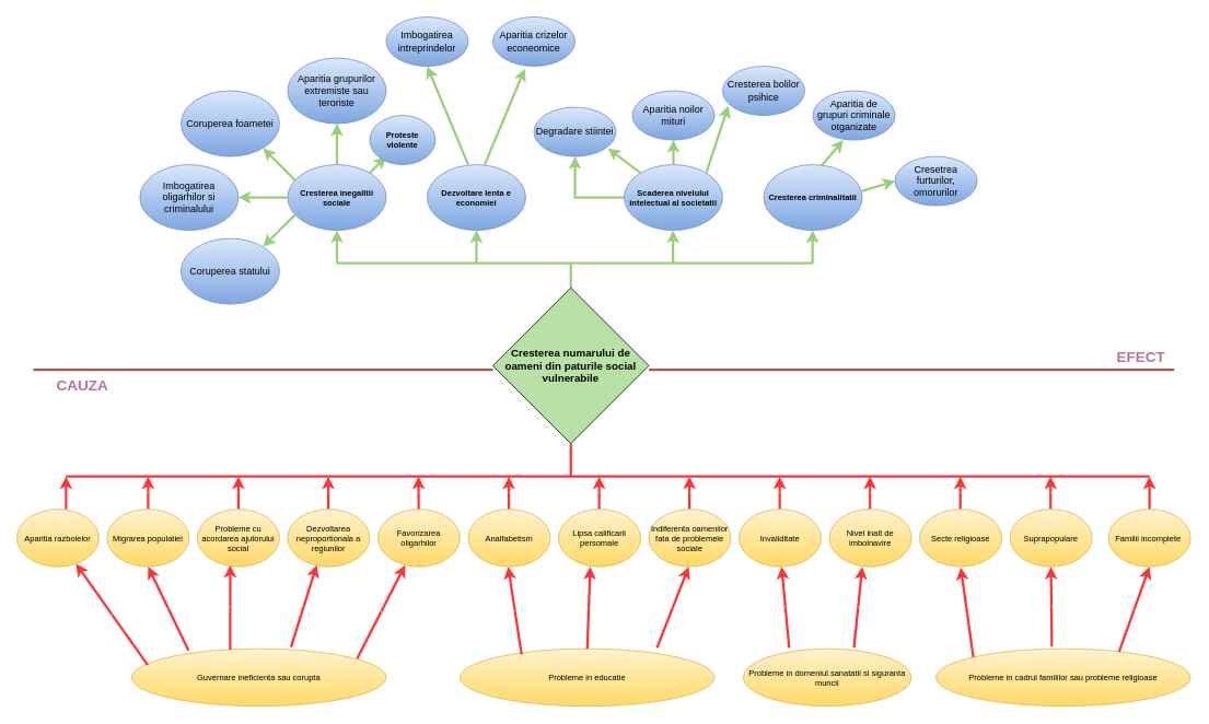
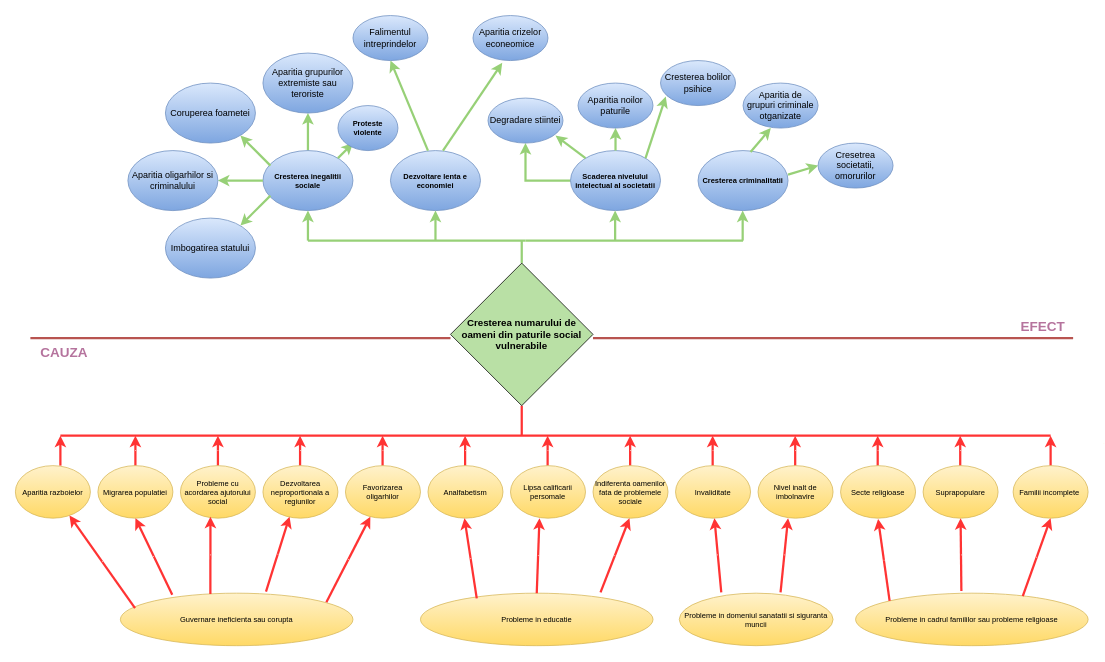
- <mxCell id="33" value="Imbogatirea intreprindelor" style="ellipse;whiteSpace=wrap;html=1;strokeColor=#6c8ebf;fillColor=#dae8fc;gradientColor=#7ea6e0;" vertex="1" parent="1"><mxGeometry x="470" y="20" width="100" height="60" as="geometry" /></mxCell>
+ <mxCell id="33" value="Falimentul intreprindelor" style="ellipse;whiteSpace=wrap;html=1;strokeColor=#6c8ebf;fillColor=#dae8fc;gradientColor=#7ea6e0;" vertex="1" parent="1"><mxGeometry x="470" y="20" width="100" height="60" as="geometry" /></mxCell>
- <mxCell id="31" value="Aparitia crizelor econeomice" style="ellipse;whiteSpace=wrap;html=1;strokeColor=#6c8ebf;fillColor=#dae8fc;gradientColor=#7ea6e0;" vertex="1" parent="1"><mxGeometry x="600" y="20" width="100" height="60" as="geometry" /></mxCell>
+ <mxCell id="31" value="Aparitia crizelor econeomice" style="ellipse;whiteSpace=wrap;html=1;strokeColor=#6c8ebf;fillColor=#dae8fc;gradientColor=#7ea6e0;" vertex="1" parent="1"><mxGeometry x="630" y="20" width="100" height="60" as="geometry" /></mxCell>
- <mxCell id="37" value="Aparitia noilor mituri" style="ellipse;whiteSpace=wrap;html=1;strokeColor=#6c8ebf;fillColor=#dae8fc;gradientColor=#7ea6e0;" vertex="1" parent="1"><mxGeometry x="770" y="110" width="100" height="60" as="geometry" /></mxCell>
+ <mxCell id="37" value="Aparitia noilor paturile" style="ellipse;whiteSpace=wrap;html=1;strokeColor=#6c8ebf;fillColor=#dae8fc;gradientColor=#7ea6e0;" vertex="1" parent="1"><mxGeometry x="770" y="110" width="100" height="60" as="geometry" /></mxCell>
- <mxCell id="43" value="Cresetrea furturilor, omorurilor" style="ellipse;whiteSpace=wrap;html=1;strokeColor=#6c8ebf;fillColor=#dae8fc;gradientColor=#7ea6e0;" vertex="1" parent="1"><mxGeometry x="1090" y="190" width="100" height="60" as="geometry" /></mxCell>
+ <mxCell id="43" value="Cresetrea societatii, omorurilor" style="ellipse;whiteSpace=wrap;html=1;strokeColor=#6c8ebf;fillColor=#dae8fc;gradientColor=#7ea6e0;" vertex="1" parent="1"><mxGeometry x="1090" y="190" width="100" height="60" as="geometry" /></mxCell>
- <mxCell id="25" value="Imbogatirea oligarhilor si criminalului" style="ellipse;whiteSpace=wrap;html=1;strokeColor=#6c8ebf;fillColor=#dae8fc;gradientColor=#7ea6e0;" vertex="1" parent="1"><mxGeometry x="170" y="200" width="120" height="80" as="geometry" /></mxCell>
+ <mxCell id="25" value="Aparitia oligarhilor si criminalului" style="ellipse;whiteSpace=wrap;html=1;strokeColor=#6c8ebf;fillColor=#dae8fc;gradientColor=#7ea6e0;" vertex="1" parent="1"><mxGeometry x="170" y="200" width="120" height="80" as="geometry" /></mxCell>
- <mxCell id="27" value="Coruperea statului" style="ellipse;whiteSpace=wrap;html=1;strokeColor=#6c8ebf;fillColor=#dae8fc;gradientColor=#7ea6e0;" vertex="1" parent="1"><mxGeometry x="220" y="290" width="120" height="80" as="geometry" /></mxCell>
+ <mxCell id="27" value="Imbogatirea statului" style="ellipse;whiteSpace=wrap;html=1;strokeColor=#6c8ebf;fillColor=#dae8fc;gradientColor=#7ea6e0;" vertex="1" parent="1"><mxGeometry x="220" y="290" width="120" height="80" as="geometry" /></mxCell>
- <mxCell id="8" value="&lt;h2&gt;&lt;font color=&quot;#b5739d&quot;&gt;CAUZA&lt;/font&gt;&lt;/h2&gt;" style="text;html=1;strokeColor=none;fillColor=none;align=center;verticalAlign=middle;whiteSpace=wrap;rounded=0;fontColor=#FFD966;" vertex="1" parent="1"><mxGeometry x="75" y="460" width="50" height="20" as="geometry" /></mxCell>
+ <mxCell id="8" value="&lt;h2&gt;&lt;font color=&quot;#b5739d&quot;&gt;CAUZA&lt;/font&gt;&lt;/h2&gt;" style="text;html=1;strokeColor=none;fillColor=none;align=center;verticalAlign=middle;whiteSpace=wrap;rounded=0;fontColor=#FFD966;" vertex="1" parent="1"><mxGeometry x="60" y="460" width="50" height="20" as="geometry" /></mxCell>
